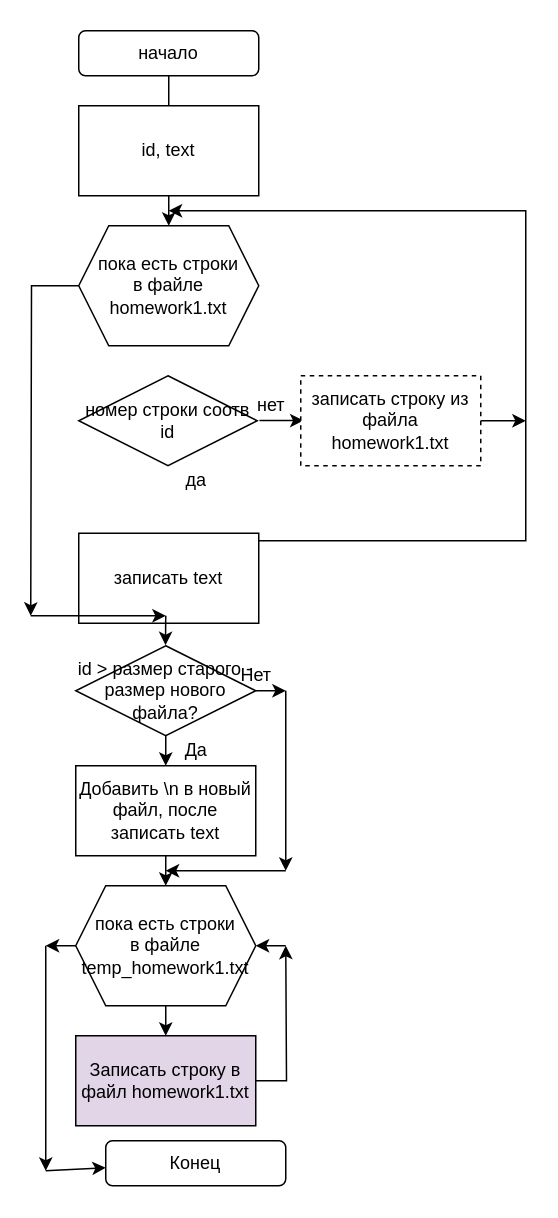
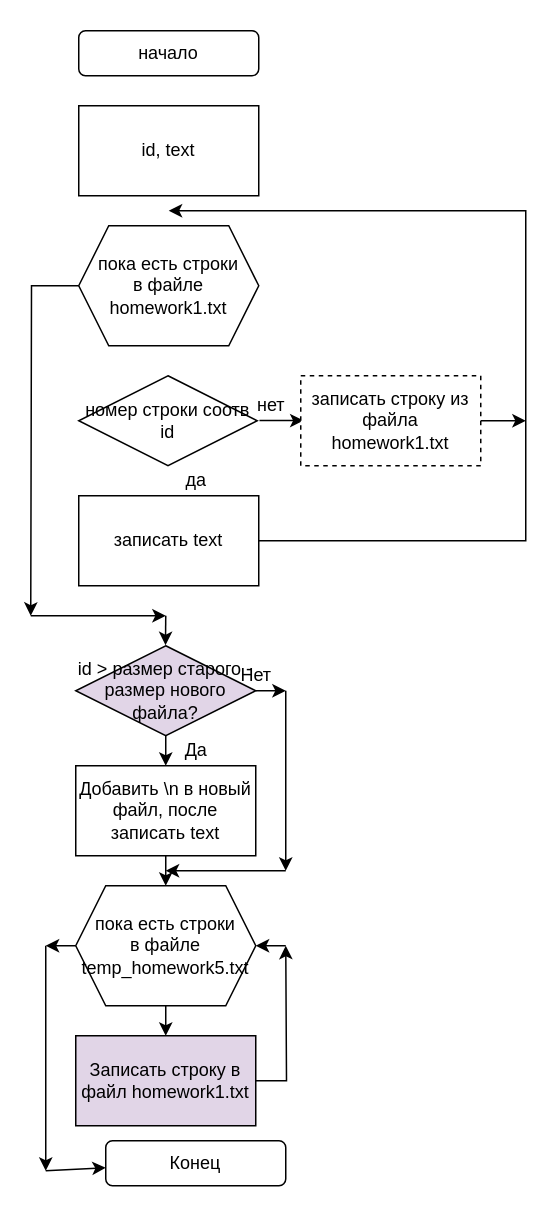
- <mxCell id="2" value="" style="edgeStyle=orthogonalEdgeStyle;rounded=0;orthogonalLoop=1;jettySize=auto;html=1;" edge="1" parent="1" source="3" target="6"><mxGeometry relative="1" as="geometry" /></mxCell>
- <mxCell id="8" value="записать text" style="rounded=0;whiteSpace=wrap;html=1;" vertex="1" parent="1"><mxGeometry x="52" y="355" width="120" height="60" as="geometry" /></mxCell>
+ <mxCell id="8" value="записать text" style="rounded=0;whiteSpace=wrap;html=1;" vertex="1" parent="1"><mxGeometry x="52" y="330" width="120" height="60" as="geometry" /></mxCell>
- <mxCell id="17" value="id &amp;gt; размер старого - размер нового файла?" style="rhombus;whiteSpace=wrap;html=1;" vertex="1" parent="1"><mxGeometry x="50" y="430" width="120" height="60" as="geometry" /></mxCell>
+ <mxCell id="17" value="id &amp;gt; размер старого - размер нового файла?" style="rhombus;whiteSpace=wrap;html=1;fillColor=#e1d5e7;" vertex="1" parent="1"><mxGeometry x="50" y="430" width="120" height="60" as="geometry" /></mxCell>
- <mxCell id="26" value="&lt;div&gt;пока есть строки&lt;/div&gt;&lt;div&gt;в файле &lt;br&gt;&lt;/div&gt;&lt;div&gt;temp_homework1.txt&lt;br&gt;&lt;/div&gt;" style="shape=hexagon;perimeter=hexagonPerimeter2;whiteSpace=wrap;html=1;fixedSize=1;" vertex="1" parent="1"><mxGeometry x="50" y="590" width="120" height="80" as="geometry" /></mxCell>
+ <mxCell id="26" value="&lt;div&gt;пока есть строки&lt;/div&gt;&lt;div&gt;в файле &lt;br&gt;&lt;/div&gt;&lt;div&gt;temp_homework5.txt&lt;br&gt;&lt;/div&gt;" style="shape=hexagon;perimeter=hexagonPerimeter2;whiteSpace=wrap;html=1;fixedSize=1;" vertex="1" parent="1"><mxGeometry x="50" y="590" width="120" height="80" as="geometry" /></mxCell>
